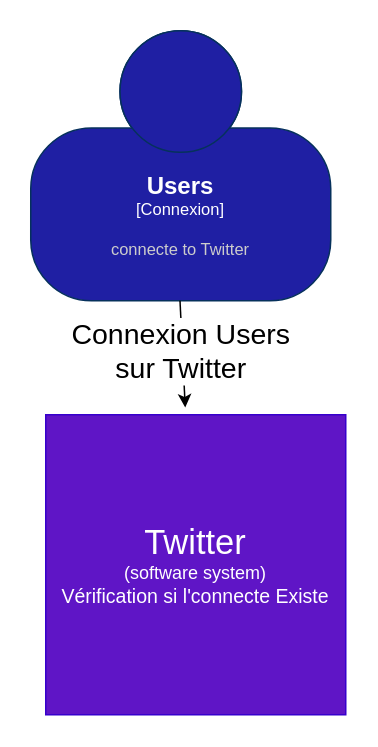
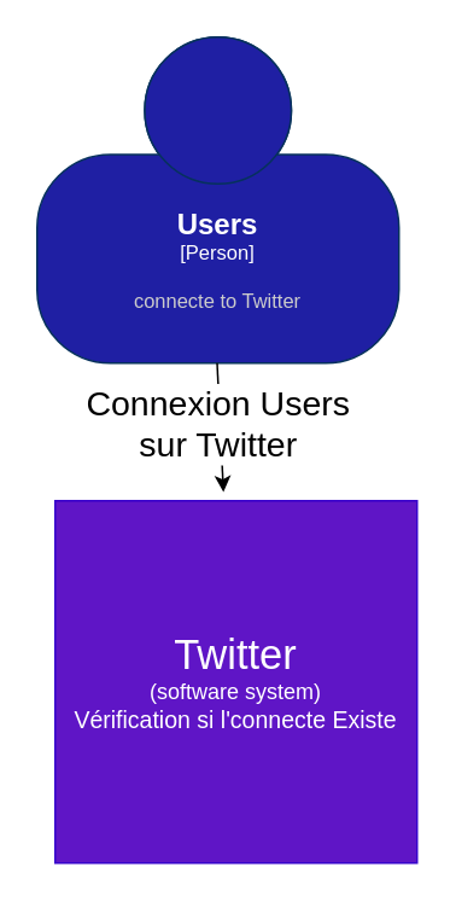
- <mxCell id="2" value="&lt;font style=&quot;font-size: 16px&quot;&gt;&lt;b&gt;Users&lt;/b&gt;&lt;/font&gt;&lt;div&gt;[Connexion]&lt;/div&gt;&lt;br&gt;&lt;div&gt;&lt;font style=&quot;font-size: 11px&quot;&gt;&lt;font color=&quot;#cccccc&quot;&gt;connecte to Twitter&lt;/font&gt;&lt;/div&gt;" style="html=1;fontSize=11;dashed=0;whiteSpace=wrap;fillColor=#1f1fa3;strokeColor=#06315C;fontColor=#ffffff;shape=mxgraph.c4.person2;align=center;metaEdit=1;points=[[0.5,0,0],[1,0.5,0],[1,0.75,0],[0.75,1,0],[0.5,1,0],[0.25,1,0],[0,0.75,0],[0,0.5,0]];resizable=0;" parent="1" vertex="1"><mxGeometry x="20" y="20" width="200" height="180" as="geometry" /></mxCell>
+ <mxCell id="2" value="&lt;font style=&quot;font-size: 16px&quot;&gt;&lt;b&gt;Users&lt;/b&gt;&lt;/font&gt;&lt;div&gt;[Person]&lt;/div&gt;&lt;br&gt;&lt;div&gt;&lt;font style=&quot;font-size: 11px&quot;&gt;&lt;font color=&quot;#cccccc&quot;&gt;connecte to Twitter&lt;/font&gt;&lt;/div&gt;" style="html=1;fontSize=11;dashed=0;whiteSpace=wrap;fillColor=#1f1fa3;strokeColor=#06315C;fontColor=#ffffff;shape=mxgraph.c4.person2;align=center;metaEdit=1;points=[[0.5,0,0],[1,0.5,0],[1,0.75,0],[0.75,1,0],[0.5,1,0],[0.25,1,0],[0,0.75,0],[0,0.5,0]];resizable=0;" parent="1" vertex="1"><mxGeometry x="20" y="20" width="200" height="180" as="geometry" /></mxCell>
